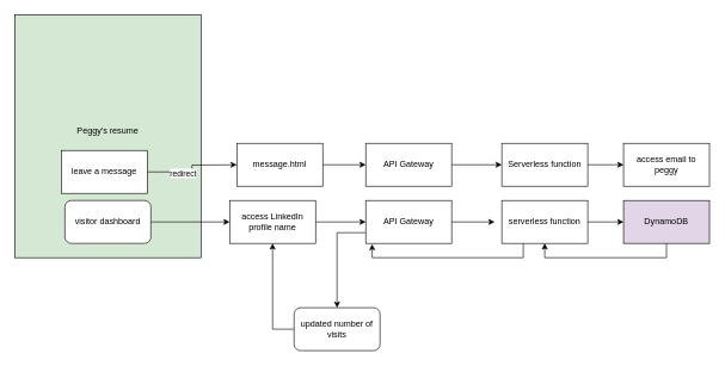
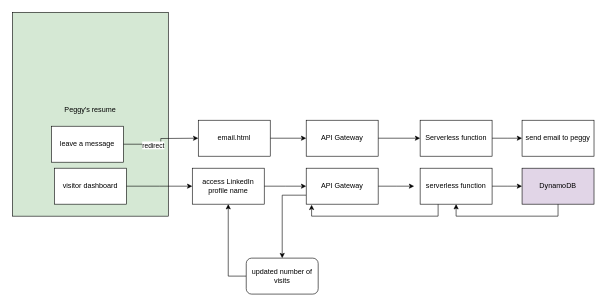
- <mxCell id="9" value="message.html" style="rounded=0;whiteSpace=wrap;html=1;" vertex="1" parent="1"><mxGeometry x="330" y="200" width="120" height="60" as="geometry" /></mxCell>
+ <mxCell id="9" value="email.html" style="rounded=0;whiteSpace=wrap;html=1;" vertex="1" parent="1"><mxGeometry x="330" y="200" width="120" height="60" as="geometry" /></mxCell>
- <mxCell id="14" value="access email to peggy" style="whiteSpace=wrap;html=1;" vertex="1" parent="1"><mxGeometry x="870" y="200" width="120" height="60" as="geometry" /></mxCell>
+ <mxCell id="14" value="send email to peggy" style="whiteSpace=wrap;html=1;" vertex="1" parent="1"><mxGeometry x="870" y="200" width="120" height="60" as="geometry" /></mxCell>
- <mxCell id="7" value="visitor dashboard" style="whiteSpace=wrap;html=1;rounded=1;" vertex="1" parent="1"><mxGeometry x="90" y="280" width="120" height="60" as="geometry" /></mxCell>
+ <mxCell id="7" value="visitor dashboard" style="rounded=0;whiteSpace=wrap;html=1;" vertex="1" parent="1"><mxGeometry x="90" y="280" width="120" height="60" as="geometry" /></mxCell>
